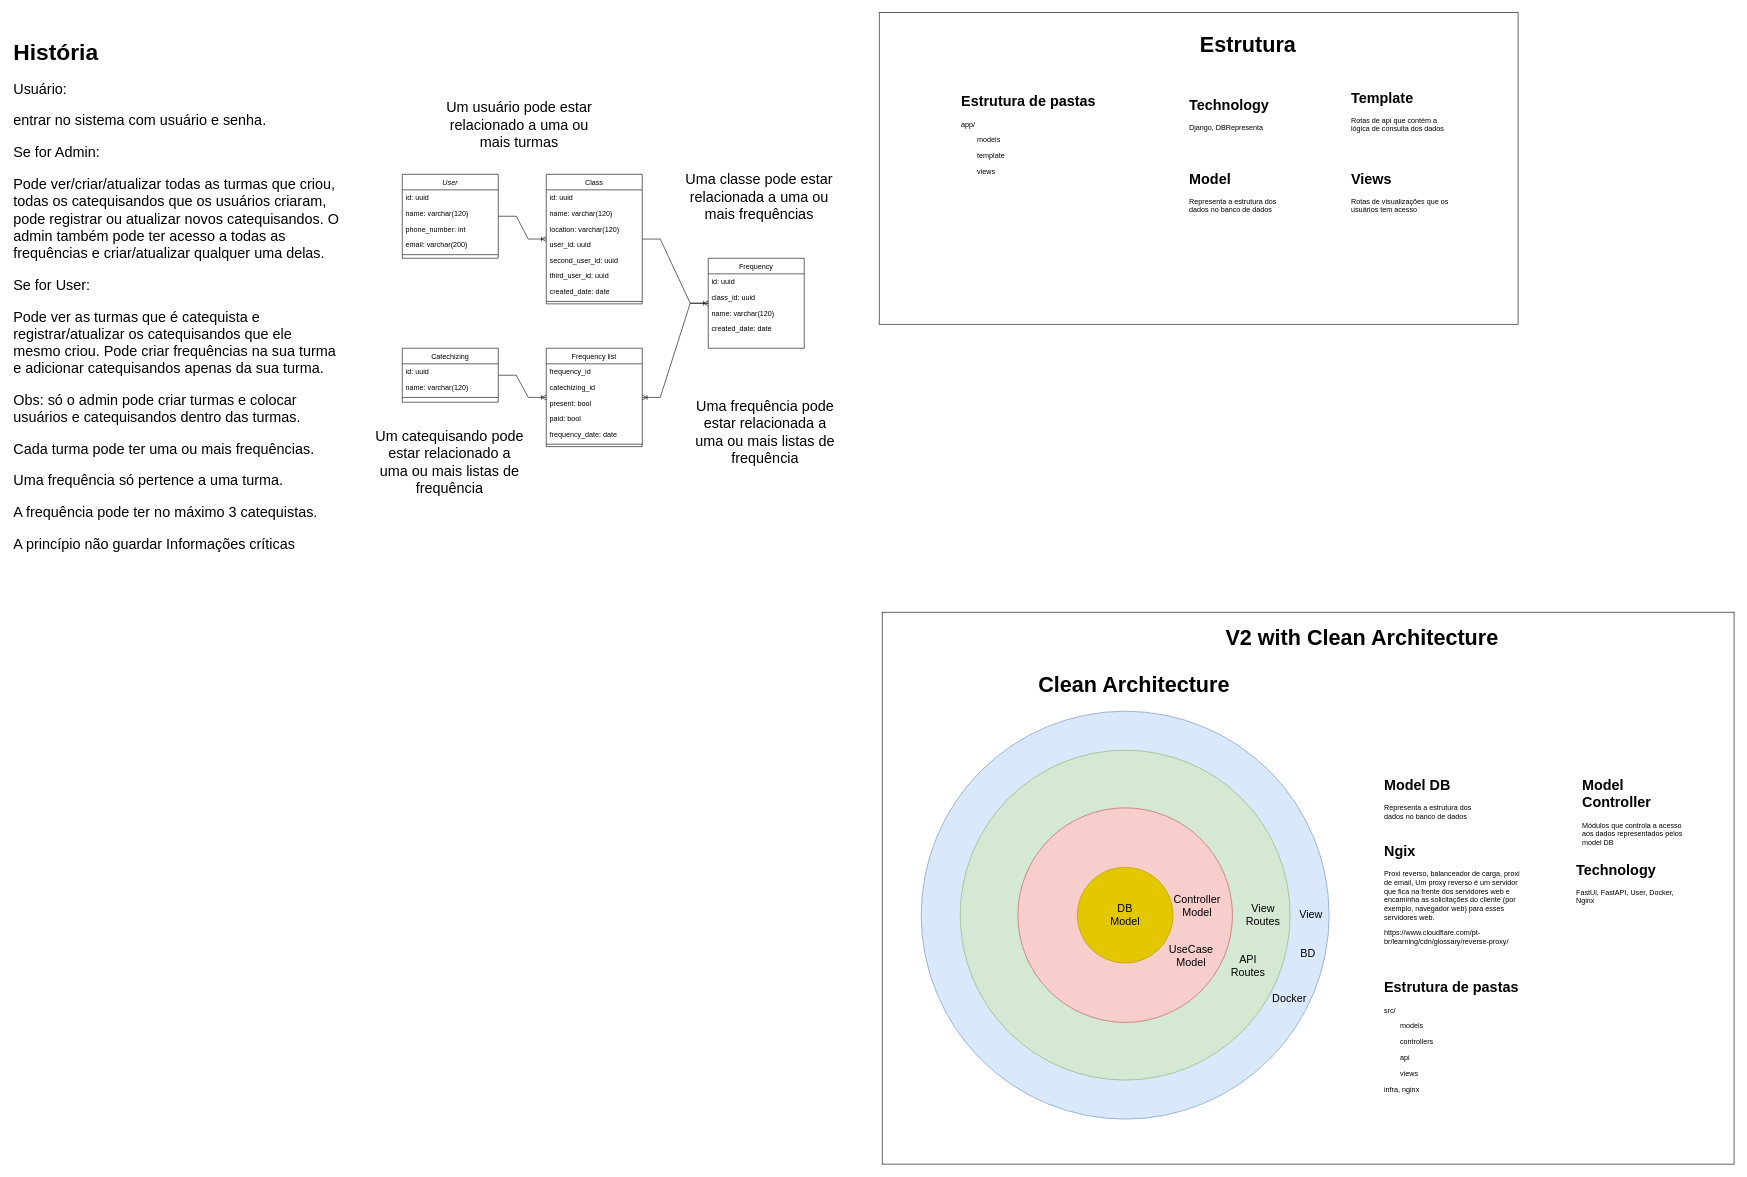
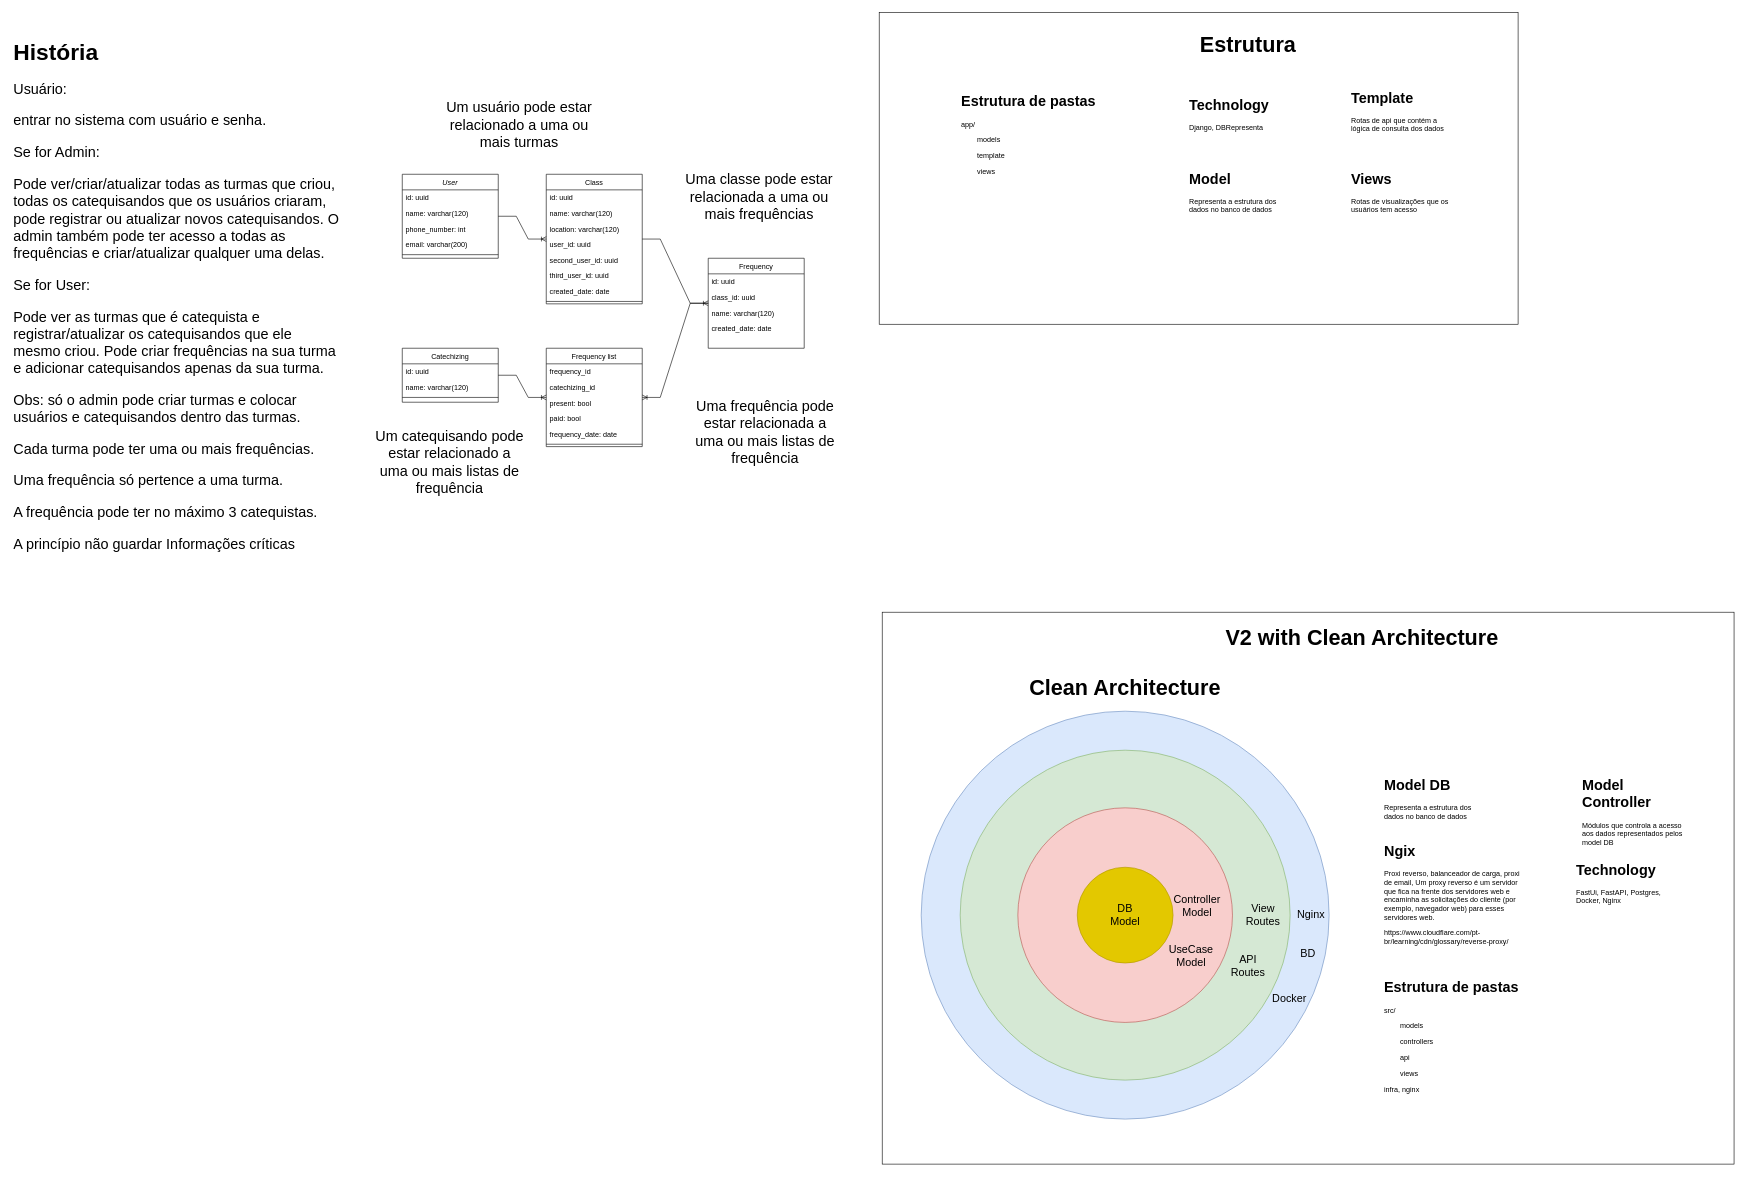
- <mxCell id="61" value="&lt;font style=&quot;font-size: 36px;&quot;&gt;&lt;b&gt;Clean Architecture&lt;/b&gt;&lt;/font&gt;" style="text;html=1;align=center;verticalAlign=middle;whiteSpace=wrap;rounded=0;" parent="1" vertex="1"><mxGeometry x="1715" y="1125" width="350" height="30" as="geometry" /></mxCell>
+ <mxCell id="61" value="&lt;font style=&quot;font-size: 36px;&quot;&gt;&lt;b&gt;Clean Architecture&lt;/b&gt;&lt;/font&gt;" style="text;html=1;align=center;verticalAlign=middle;whiteSpace=wrap;rounded=0;" parent="1" vertex="1"><mxGeometry x="1700" y="1130" width="350" height="30" as="geometry" /></mxCell>
- <mxCell id="67" value="&lt;h1 style=&quot;margin-top: 0px;&quot;&gt;Technology&lt;/h1&gt;&lt;p&gt;FastUi, FastAPI, User, Docker, Nginx&lt;/p&gt;" style="text;html=1;whiteSpace=wrap;overflow=hidden;rounded=0;" parent="1" vertex="1"><mxGeometry x="2625.01" y="1429" width="180" height="160" as="geometry" /></mxCell>
+ <mxCell id="67" value="&lt;h1 style=&quot;margin-top: 0px;&quot;&gt;Technology&lt;/h1&gt;&lt;p&gt;FastUi, FastAPI, Postgres, Docker, Nginx&lt;/p&gt;" style="text;html=1;whiteSpace=wrap;overflow=hidden;rounded=0;" parent="1" vertex="1"><mxGeometry x="2625.01" y="1429" width="180" height="160" as="geometry" /></mxCell>
- <mxCell id="64" value="&lt;font style=&quot;font-size: 18px;&quot;&gt;View&lt;/font&gt;" style="text;html=1;align=center;verticalAlign=middle;whiteSpace=wrap;rounded=0;" parent="1" vertex="1"><mxGeometry x="2155.01" y="1510" width="60" height="30" as="geometry" /></mxCell>
+ <mxCell id="64" value="&lt;font style=&quot;font-size: 18px;&quot;&gt;Nginx&lt;/font&gt;" style="text;html=1;align=center;verticalAlign=middle;whiteSpace=wrap;rounded=0;" parent="1" vertex="1"><mxGeometry x="2155.01" y="1510" width="60" height="30" as="geometry" /></mxCell>
